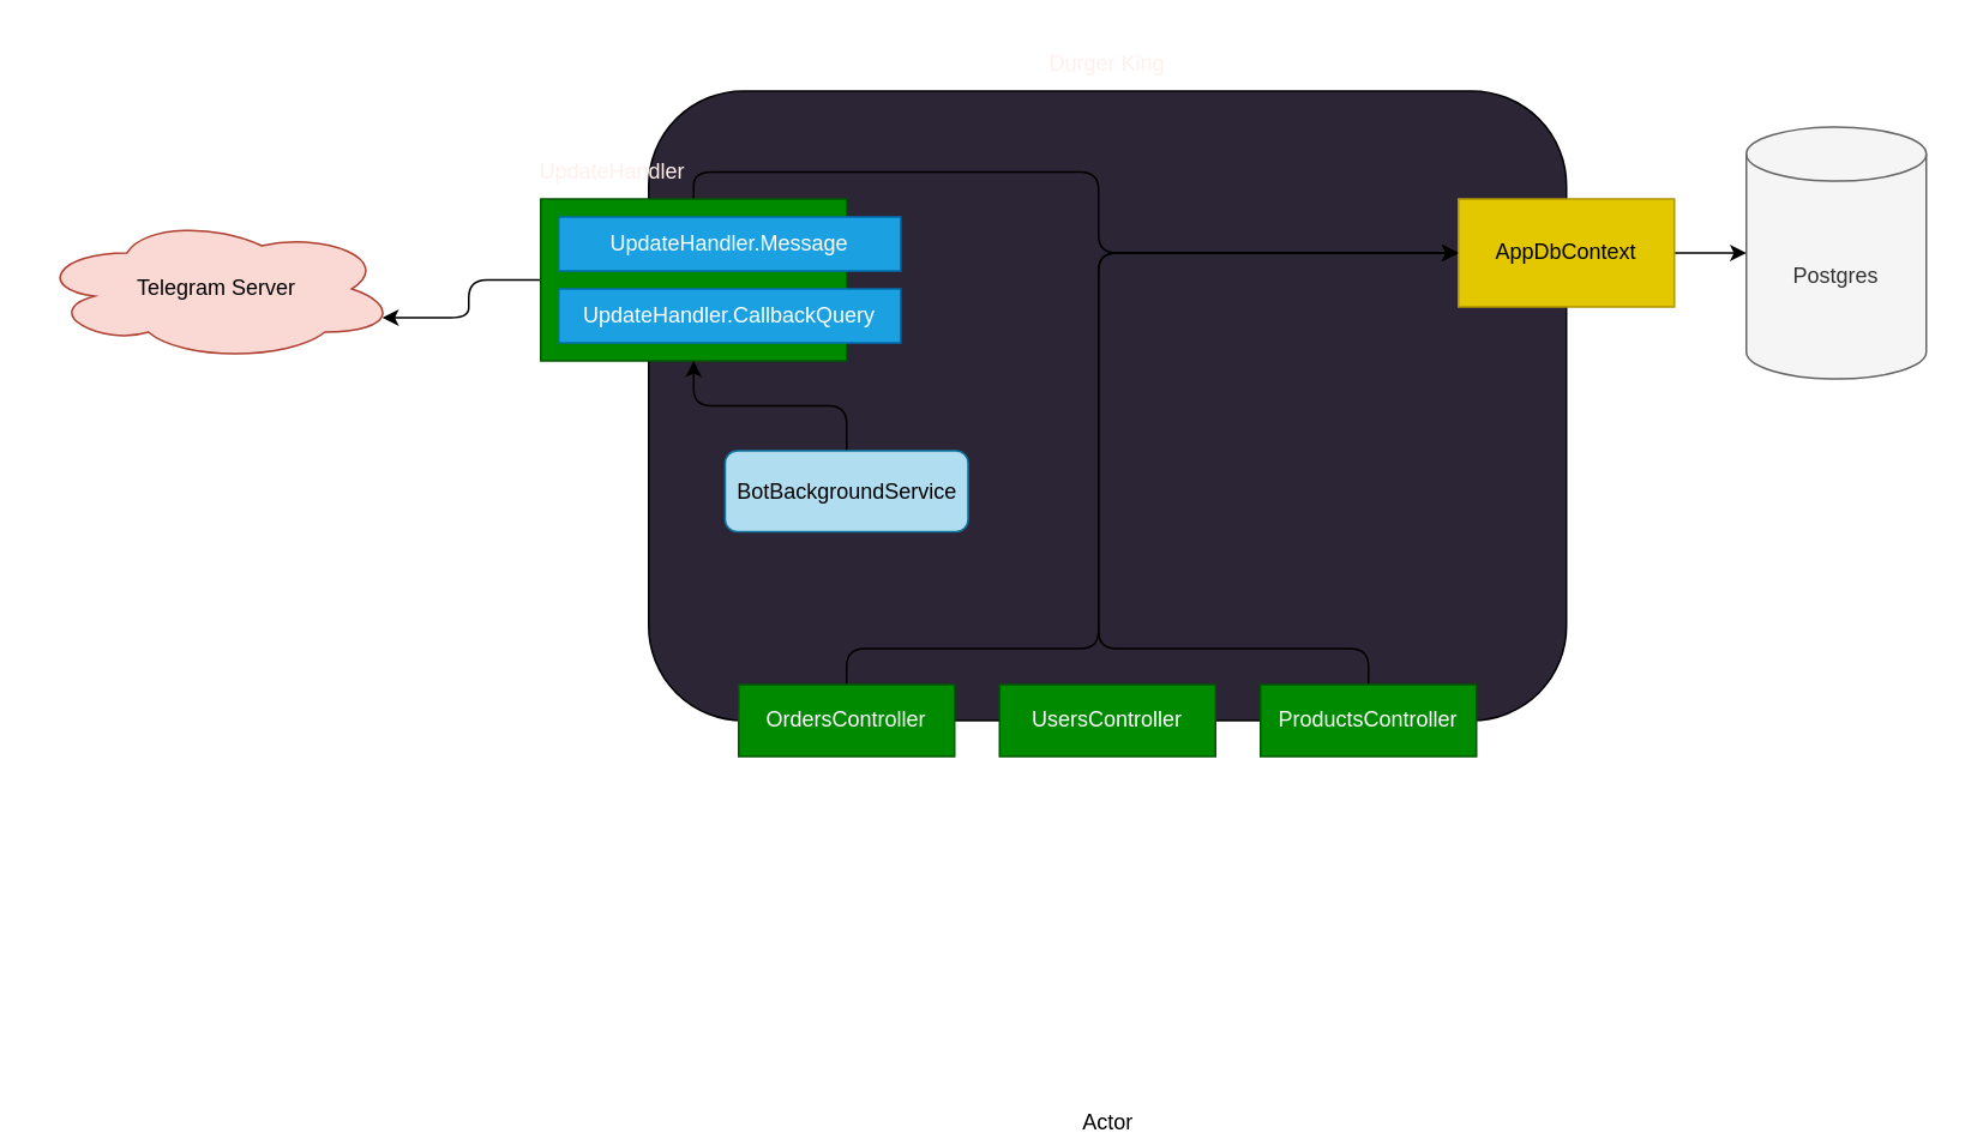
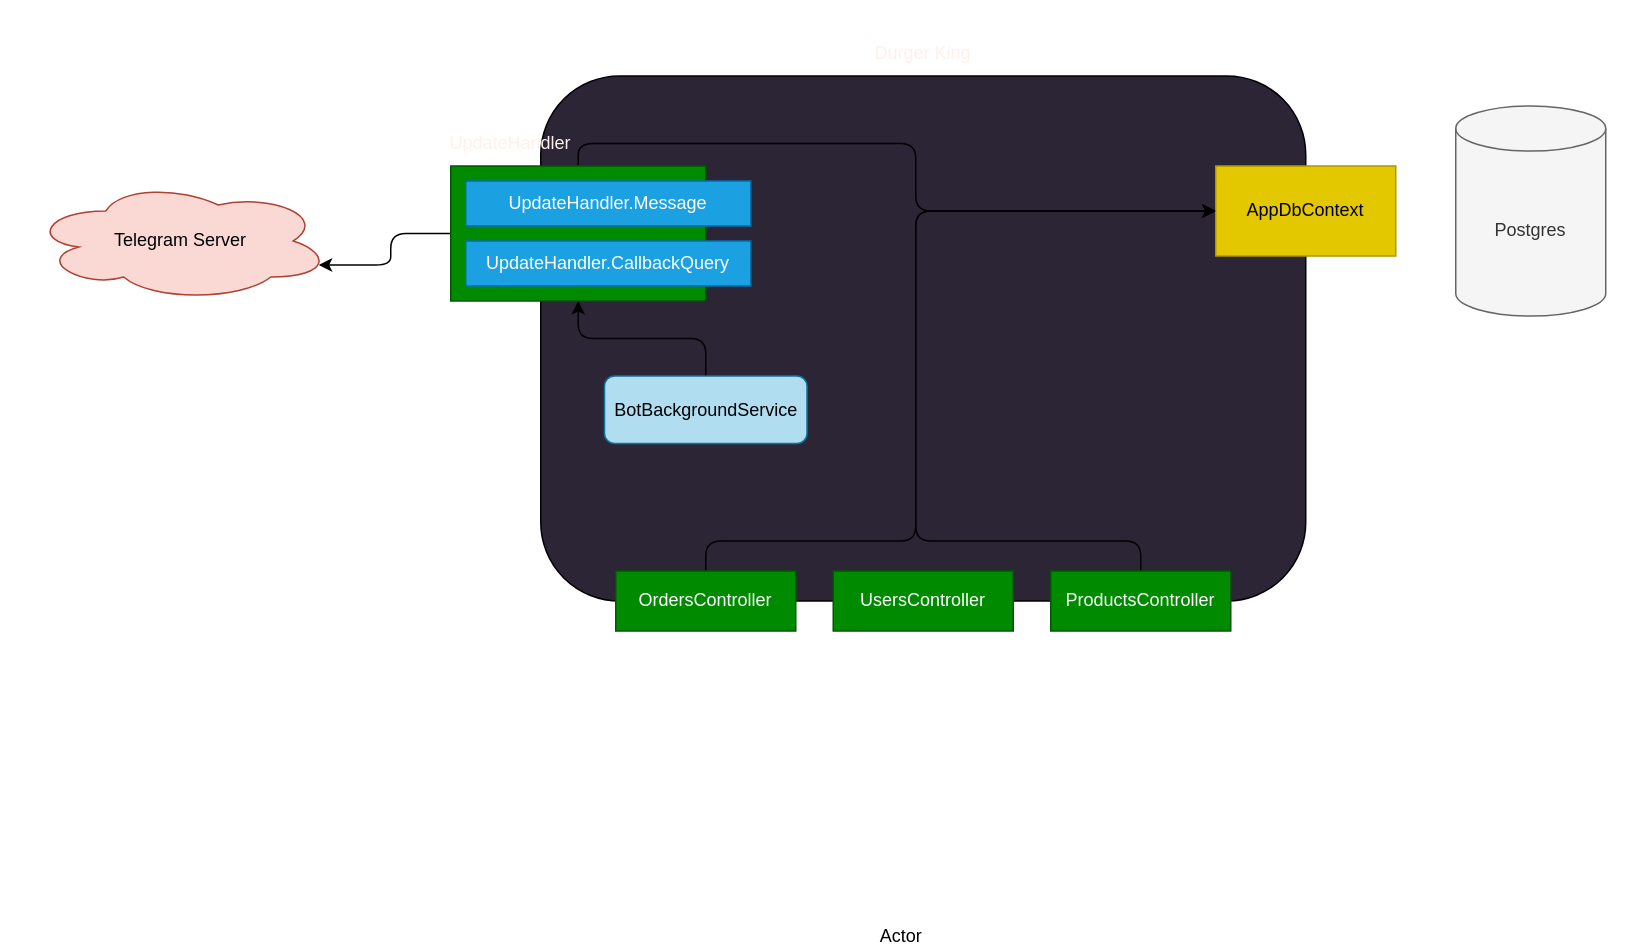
- <mxCell id="14" style="edgeStyle=none;html=1;entryX=0;entryY=0.5;entryDx=0;entryDy=0;entryPerimeter=0;" edge="1" parent="1" source="15" target="4"><mxGeometry relative="1" as="geometry" /></mxCell>
- <mxCell id="21" value="Actor" style="shape=umlActor;verticalLabelPosition=bottom;verticalAlign=top;html=1;outlineConnect=0;fontColor=#000000;fillColor=default;strokeColor=#FFFFFF;" vertex="1" parent="1"><mxGeometry x="600" y="550" width="30" height="60" as="geometry" /></mxCell>
+ <mxCell id="21" value="Actor" style="shape=umlActor;verticalLabelPosition=bottom;verticalAlign=top;html=1;outlineConnect=0;fontColor=#000000;fillColor=default;strokeColor=#FFFFFF;" vertex="1" parent="1"><mxGeometry x="585" y="550" width="30" height="60" as="geometry" /></mxCell>
